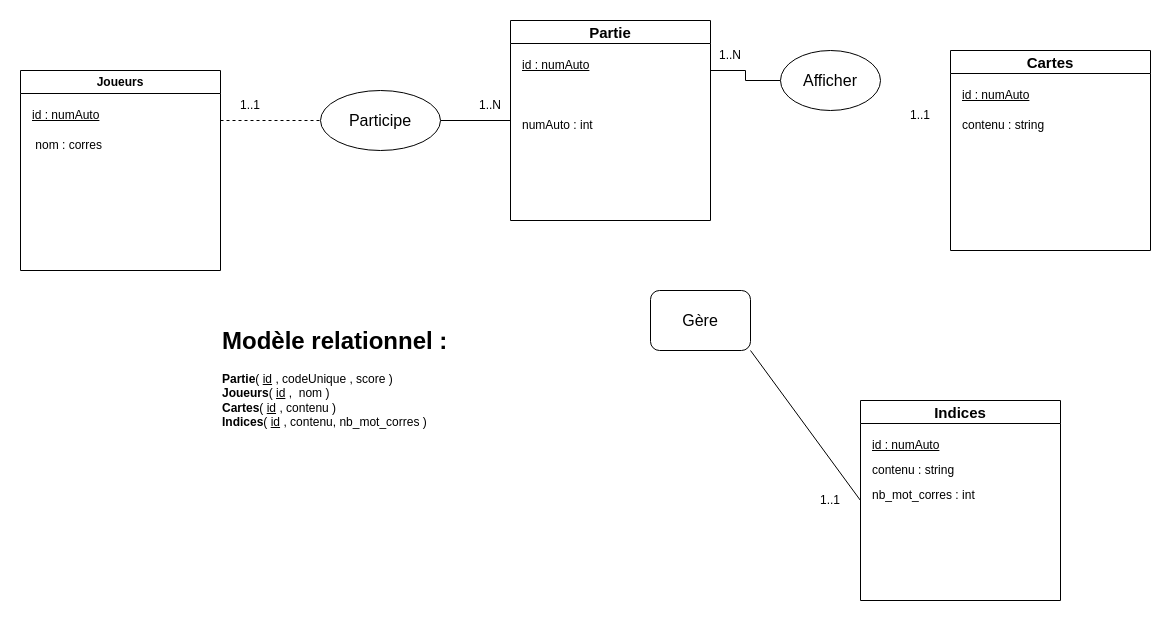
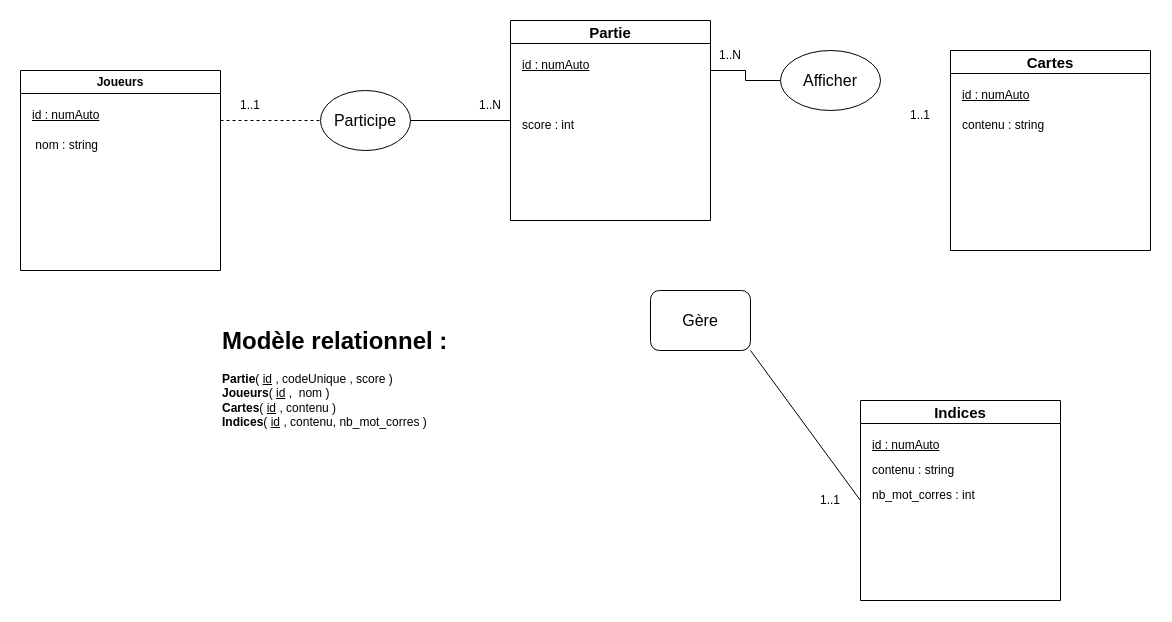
- <mxCell id="21" value="&lt;font style=&quot;font-size: 16px;&quot;&gt;Participe&lt;/font&gt;" style="ellipse;whiteSpace=wrap;html=1;" vertex="1" parent="1"><mxGeometry x="320" y="90" width="120" height="60" as="geometry" /></mxCell>
+ <mxCell id="21" value="&lt;font style=&quot;font-size: 16px;&quot;&gt;Participe&lt;/font&gt;" style="ellipse;whiteSpace=wrap;html=1;" vertex="1" parent="1"><mxGeometry x="320" y="90" width="90" height="60" as="geometry" /></mxCell>
- <mxCell id="4" value="numAuto : int" style="text;html=1;align=left;verticalAlign=middle;whiteSpace=wrap;rounded=0;" vertex="1" parent="2"><mxGeometry x="10" y="90" width="180" height="30" as="geometry" /></mxCell>
+ <mxCell id="4" value="score : int" style="text;html=1;align=left;verticalAlign=middle;whiteSpace=wrap;rounded=0;" vertex="1" parent="2"><mxGeometry x="10" y="90" width="180" height="30" as="geometry" /></mxCell>
- <mxCell id="19" value="&amp;nbsp;nom : corres" style="text;html=1;align=left;verticalAlign=middle;whiteSpace=wrap;rounded=0;" vertex="1" parent="17"><mxGeometry x="10" y="60" width="180" height="30" as="geometry" /></mxCell>
+ <mxCell id="19" value="&amp;nbsp;nom : string" style="text;html=1;align=left;verticalAlign=middle;whiteSpace=wrap;rounded=0;" vertex="1" parent="17"><mxGeometry x="10" y="60" width="180" height="30" as="geometry" /></mxCell>
